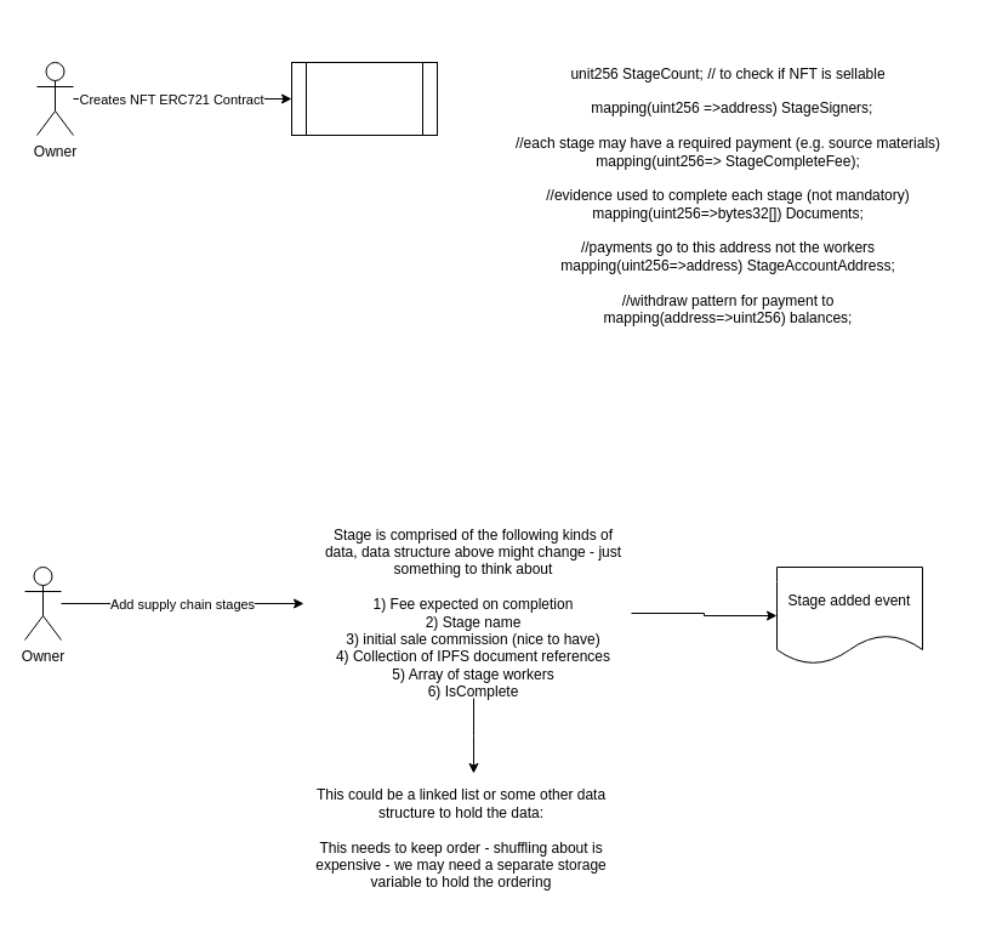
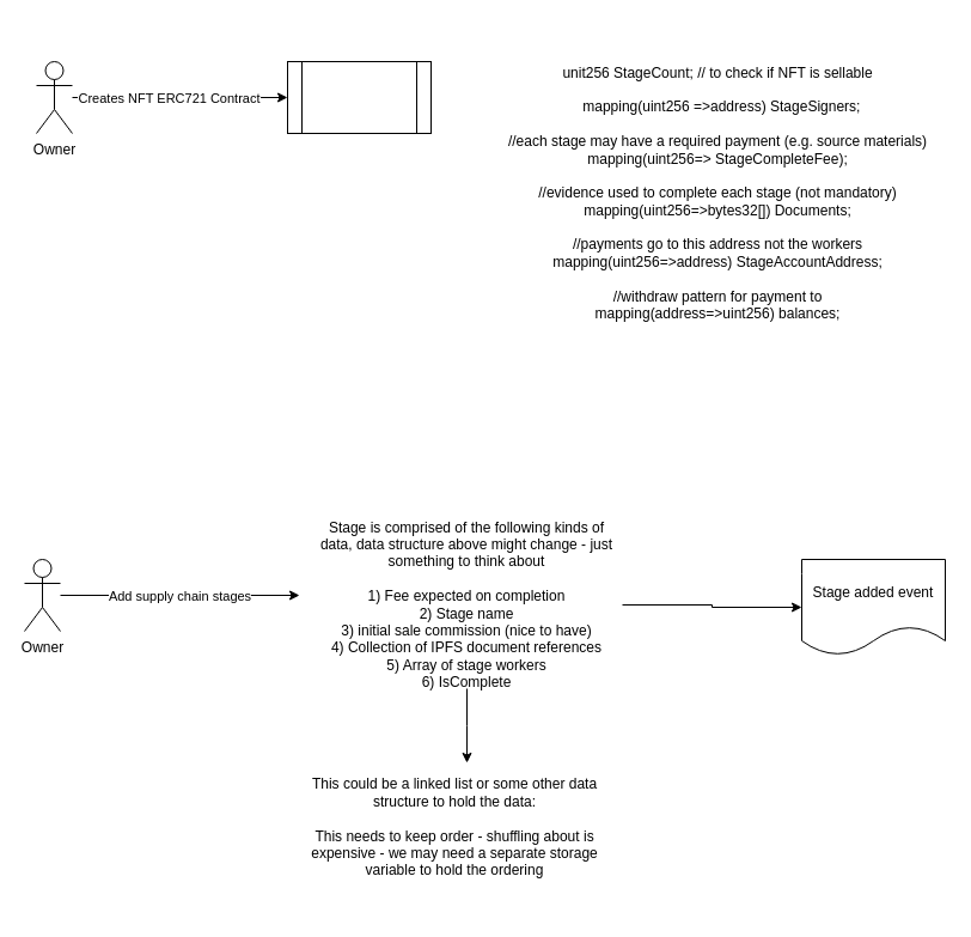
- <mxCell id="12" value="Stage added event" style="shape=document;whiteSpace=wrap;html=1;boundedLbl=1;" vertex="1" parent="1"><mxGeometry x="640" y="467" width="120" height="80" as="geometry" /></mxCell>
+ <mxCell id="12" value="Stage added event" style="shape=document;whiteSpace=wrap;html=1;boundedLbl=1;" vertex="1" parent="1"><mxGeometry x="670" y="467" width="120" height="80" as="geometry" /></mxCell>
